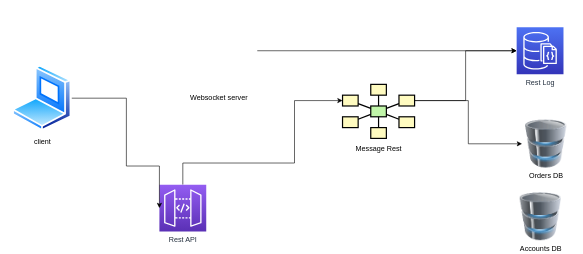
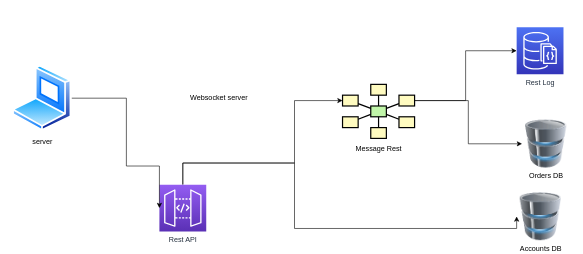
- <mxCell id="26" style="edgeStyle=orthogonalEdgeStyle;rounded=0;orthogonalLoop=1;jettySize=auto;html=1;entryX=0;entryY=0.5;entryDx=0;entryDy=0;entryPerimeter=0;" edge="1" parent="1" source="27" target="23"><mxGeometry relative="1" as="geometry" /></mxCell>
- <mxCell id="25" value="client" style="aspect=fixed;perimeter=ellipsePerimeter;html=1;align=center;shadow=0;dashed=0;spacingTop=3;image;image=img/lib/active_directory/laptop_client.svg;" vertex="1" parent="1"><mxGeometry x="20" y="108" width="99" height="110" as="geometry" /></mxCell>
+ <mxCell id="25" value="server" style="aspect=fixed;perimeter=ellipsePerimeter;html=1;align=center;shadow=0;dashed=0;spacingTop=3;image;image=img/lib/active_directory/laptop_client.svg;" vertex="1" parent="1"><mxGeometry x="20" y="108" width="99" height="110" as="geometry" /></mxCell>
+ <mxCell id="3" style="edgeStyle=orthogonalEdgeStyle;rounded=0;orthogonalLoop=1;jettySize=auto;html=1;entryX=0;entryY=0.5;entryDx=0;entryDy=0;" edge="1" parent="1" source="4" target="5"><mxGeometry relative="1" as="geometry"><Array as="points"><mxPoint x="490" y="271" /><mxPoint x="490" y="380" /></Array></mxGeometry></mxCell>
